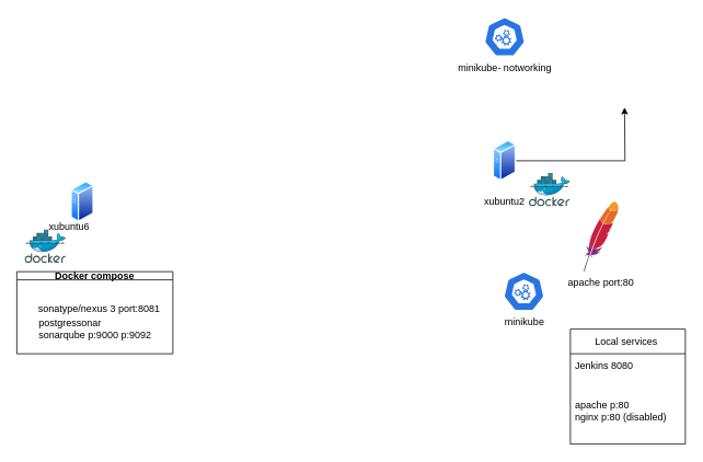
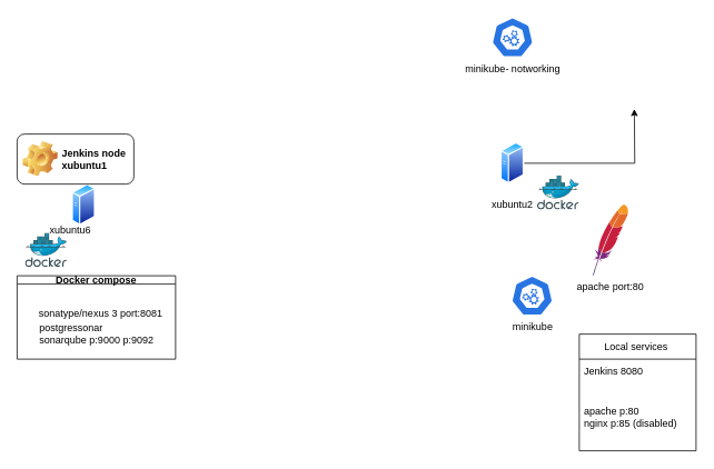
+ <mxCell id="14" value="Jenkins node xubuntu1" style="label;whiteSpace=wrap;html=1;image=img/clipart/Gear_128x128.png" parent="1" vertex="1"><mxGeometry x="20" y="160" width="140" height="60" as="geometry" /></mxCell>
- <mxCell id="10" value="&lt;div&gt;apache p:80&lt;/div&gt;&lt;div&gt;nginx p:80 (disabled)&lt;br&gt;&lt;/div&gt;" style="text;strokeColor=none;fillColor=none;align=left;verticalAlign=middle;spacingLeft=4;spacingRight=4;overflow=hidden;points=[[0,0.5],[1,0.5]];portConstraint=eastwest;rotatable=0;whiteSpace=wrap;html=1;" parent="8" vertex="1"><mxGeometry y="60" width="140" height="80" as="geometry" /></mxCell>
+ <mxCell id="10" value="&lt;div&gt;apache p:80&lt;/div&gt;&lt;div&gt;nginx p:85 (disabled)&lt;br&gt;&lt;/div&gt;" style="text;strokeColor=none;fillColor=none;align=left;verticalAlign=middle;spacingLeft=4;spacingRight=4;overflow=hidden;points=[[0,0.5],[1,0.5]];portConstraint=eastwest;rotatable=0;whiteSpace=wrap;html=1;" parent="8" vertex="1"><mxGeometry y="60" width="140" height="80" as="geometry" /></mxCell>
